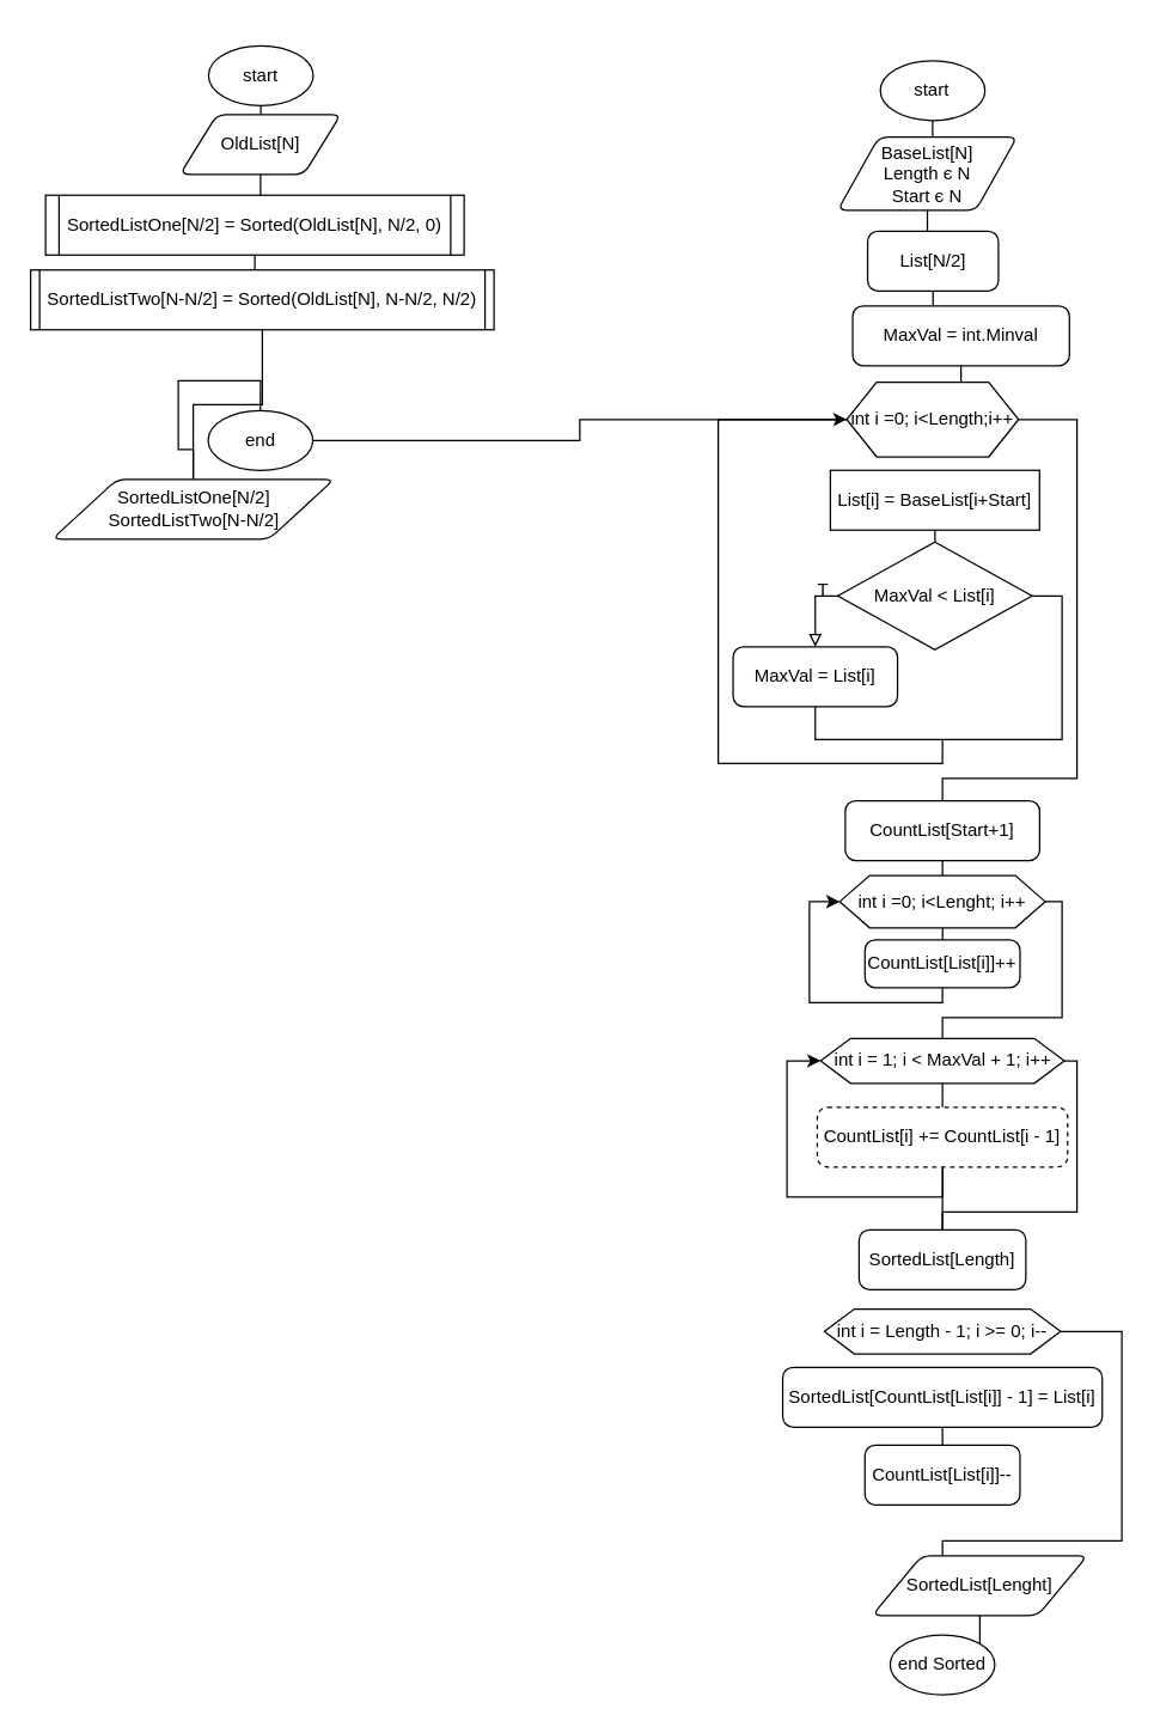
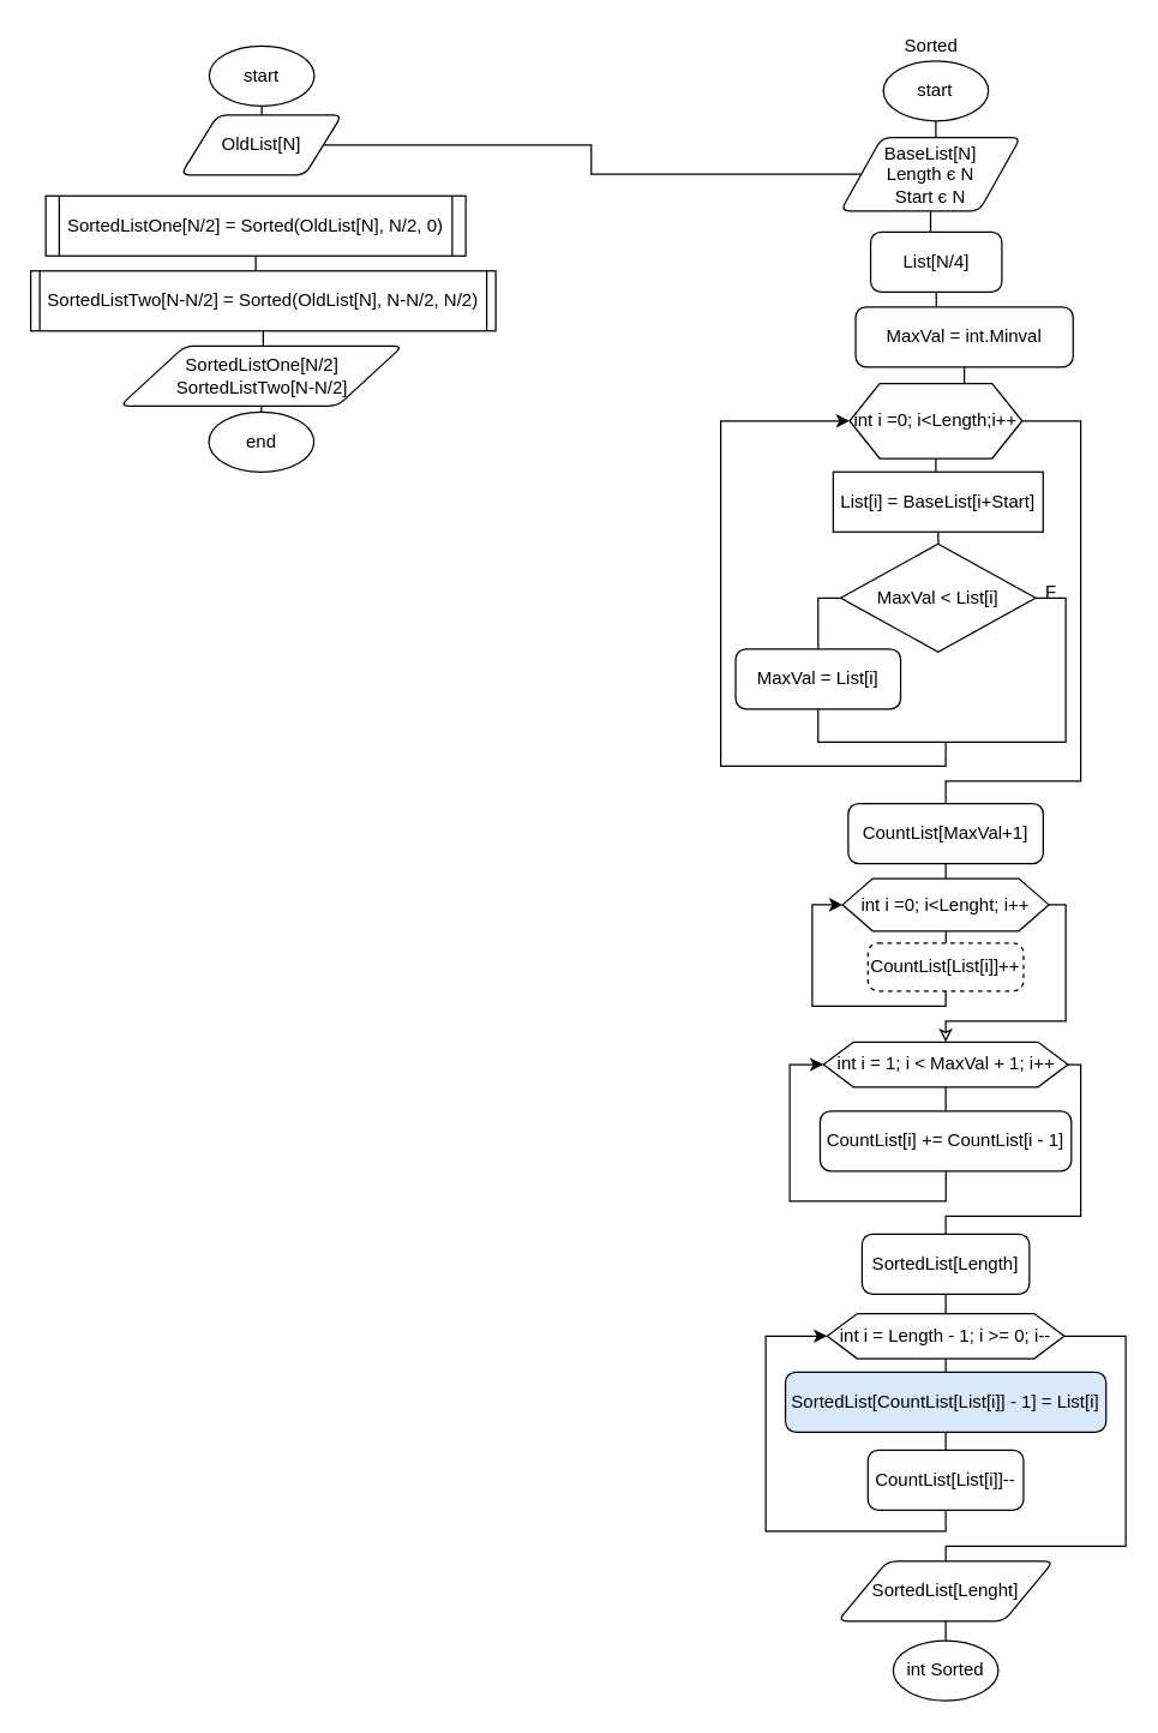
+ <mxCell id="10" value="Sorted" style="text;html=1;align=center;verticalAlign=middle;resizable=0;points=[];autosize=1;strokeColor=none;fillColor=none;" parent="1" vertex="1"><mxGeometry x="594.94" width="50" height="20" as="geometry" y="20" /></mxCell>
- <mxCell id="4" style="edgeStyle=orthogonalEdgeStyle;rounded=0;orthogonalLoop=1;jettySize=auto;html=1;endArrow=none;endFill=0;entryX=0.5;entryY=0;entryDx=0;entryDy=0;" parent="1" source="5" target="7" edge="1"><mxGeometry relative="1" as="geometry"><mxPoint x="173.706" y="130" as="targetPoint" /></mxGeometry></mxCell>
+ <mxCell id="4" style="edgeStyle=orthogonalEdgeStyle;rounded=0;orthogonalLoop=1;jettySize=auto;html=1;endArrow=none;endFill=0;" parent="1" source="5" target="12" edge="1"><mxGeometry relative="1" as="geometry"><mxPoint x="173.706" y="130" as="targetPoint" /></mxGeometry></mxCell>
- <mxCell id="14" value="List[N/2]" style="rounded=1;whiteSpace=wrap;html=1;absoluteArcSize=1;arcSize=14;strokeWidth=1;" parent="1" vertex="1"><mxGeometry x="579.94" y="154" width="87.5" height="40" as="geometry" /></mxCell>
+ <mxCell id="14" value="List[N/4]" style="rounded=1;whiteSpace=wrap;html=1;absoluteArcSize=1;arcSize=14;strokeWidth=1;" parent="1" vertex="1"><mxGeometry x="579.94" y="154" width="87.5" height="40" as="geometry" /></mxCell>
- <mxCell id="17" style="edgeStyle=orthogonalEdgeStyle;rounded=0;orthogonalLoop=1;jettySize=auto;html=1;endArrow=none;endFill=0;" parent="1" source="19" target="57" edge="1"><mxGeometry relative="1" as="geometry" /></mxCell>
+ <mxCell id="17" style="edgeStyle=orthogonalEdgeStyle;rounded=0;orthogonalLoop=1;jettySize=auto;html=1;entryX=0.5;entryY=0;entryDx=0;entryDy=0;endArrow=none;endFill=0;" parent="1" source="19" target="21" edge="1"><mxGeometry relative="1" as="geometry" /></mxCell>
- <mxCell id="56" value="SortedListOne[N/2]&lt;br&gt;SortedListTwo[N-N/2]" style="shape=parallelogram;html=1;strokeWidth=1;perimeter=parallelogramPerimeter;whiteSpace=wrap;rounded=1;arcSize=12;size=0.23;" parent="1" vertex="1"><mxGeometry x="34.5" y="320" width="188.5" height="40" as="geometry" /></mxCell>
+ <mxCell id="56" value="SortedListOne[N/2]&lt;br&gt;SortedListTwo[N-N/2]" style="shape=parallelogram;html=1;strokeWidth=1;perimeter=parallelogramPerimeter;whiteSpace=wrap;rounded=1;arcSize=12;size=0.23;" parent="1" vertex="1"><mxGeometry x="79.5" y="230" width="188.5" height="40" as="geometry" /></mxCell>
- <mxCell id="27" value="T" style="text;html=1;align=center;verticalAlign=middle;resizable=0;points=[];autosize=1;strokeColor=none;fillColor=none;" parent="1" vertex="1"><mxGeometry x="539.94" y="384" width="20" height="20" as="geometry" /></mxCell>
+ <mxCell id="28" value="F" style="text;html=1;align=center;verticalAlign=middle;resizable=0;points=[];autosize=1;strokeColor=none;fillColor=none;" parent="1" vertex="1"><mxGeometry x="689.94" y="384" width="20" height="20" as="geometry" /></mxCell>
- <mxCell id="22" style="edgeStyle=orthogonalEdgeStyle;rounded=0;orthogonalLoop=1;jettySize=auto;html=1;entryX=0.5;entryY=0;entryDx=0;entryDy=0;endArrow=block;endFill=0;" parent="1" source="24" target="26" edge="1"><mxGeometry relative="1" as="geometry"><Array as="points"><mxPoint x="544.94" y="398" /></Array></mxGeometry></mxCell>
+ <mxCell id="22" style="edgeStyle=orthogonalEdgeStyle;rounded=0;orthogonalLoop=1;jettySize=auto;html=1;entryX=0.5;entryY=0;entryDx=0;entryDy=0;endArrow=none;endFill=0;" parent="1" source="24" target="26" edge="1"><mxGeometry relative="1" as="geometry"><Array as="points"><mxPoint x="544.94" y="398" /></Array></mxGeometry></mxCell>
- <mxCell id="30" value="CountList[Start+1]" style="rounded=1;whiteSpace=wrap;html=1;absoluteArcSize=1;arcSize=14;strokeWidth=1;" parent="1" vertex="1"><mxGeometry x="565" y="535" width="130" height="40" as="geometry" /></mxCell>
+ <mxCell id="30" value="CountList[MaxVal+1]" style="rounded=1;whiteSpace=wrap;html=1;absoluteArcSize=1;arcSize=14;strokeWidth=1;" parent="1" vertex="1"><mxGeometry x="565" y="535" width="130" height="40" as="geometry" /></mxCell>
- <mxCell id="35" value="CountList[List[i]]++" style="rounded=1;whiteSpace=wrap;html=1;absoluteArcSize=1;arcSize=14;strokeWidth=1;" parent="1" vertex="1"><mxGeometry x="578.13" y="628" width="103.75" height="32" as="geometry" /></mxCell>
+ <mxCell id="35" value="CountList[List[i]]++" style="rounded=1;whiteSpace=wrap;html=1;absoluteArcSize=1;arcSize=14;strokeWidth=1;dashed=1;" parent="1" vertex="1"><mxGeometry x="578.13" y="628" width="103.75" height="32" as="geometry" /></mxCell>
- <mxCell id="32" style="edgeStyle=orthogonalEdgeStyle;rounded=0;orthogonalLoop=1;jettySize=auto;html=1;endArrow=none;endFill=0;entryX=0.5;entryY=0;entryDx=0;entryDy=0;" parent="1" source="33" target="38" edge="1"><mxGeometry relative="1" as="geometry"><mxPoint x="630" y="700" as="targetPoint" /><Array as="points"><mxPoint x="710" y="603" /><mxPoint x="710" y="680" /><mxPoint x="630" y="680" /></Array></mxGeometry></mxCell>
+ <mxCell id="32" style="edgeStyle=orthogonalEdgeStyle;rounded=0;orthogonalLoop=1;jettySize=auto;html=1;endArrow=classic;endFill=0;entryX=0.5;entryY=0;entryDx=0;entryDy=0;" parent="1" source="33" target="38" edge="1"><mxGeometry relative="1" as="geometry"><mxPoint x="630" y="700" as="targetPoint" /><Array as="points"><mxPoint x="710" y="603" /><mxPoint x="710" y="680" /><mxPoint x="630" y="680" /></Array></mxGeometry></mxCell>
- <mxCell id="40" value="CountList[i] += CountList[i - 1]" style="rounded=1;whiteSpace=wrap;html=1;absoluteArcSize=1;arcSize=14;strokeWidth=1;dashed=1;" parent="1" vertex="1"><mxGeometry x="546.25" y="740" width="167.5" height="40" as="geometry" /></mxCell>
+ <mxCell id="40" value="CountList[i] += CountList[i - 1]" style="rounded=1;whiteSpace=wrap;html=1;absoluteArcSize=1;arcSize=14;strokeWidth=1;" parent="1" vertex="1"><mxGeometry x="546.25" y="740" width="167.5" height="40" as="geometry" /></mxCell>
- <mxCell id="41" style="edgeStyle=orthogonalEdgeStyle;rounded=0;orthogonalLoop=1;jettySize=auto;html=1;endArrow=none;endFill=0;" parent="1" source="42" target="40" edge="1"><mxGeometry relative="1" as="geometry" /></mxCell>
+ <mxCell id="41" style="edgeStyle=orthogonalEdgeStyle;rounded=0;orthogonalLoop=1;jettySize=auto;html=1;entryX=0.5;entryY=0;entryDx=0;entryDy=0;endArrow=none;endFill=0;" parent="1" source="42" target="45" edge="1"><mxGeometry relative="1" as="geometry" /></mxCell>
+ <mxCell id="43" style="edgeStyle=orthogonalEdgeStyle;rounded=0;orthogonalLoop=1;jettySize=auto;html=1;entryX=0.5;entryY=0;entryDx=0;entryDy=0;endArrow=none;endFill=0;" parent="1" source="45" target="47" edge="1"><mxGeometry relative="1" as="geometry" /></mxCell>
- <mxCell id="47" value="SortedList[CountList[List[i]] - 1] = List[i]" style="rounded=1;whiteSpace=wrap;html=1;absoluteArcSize=1;arcSize=14;strokeWidth=1;" parent="1" vertex="1"><mxGeometry x="523.13" y="914" width="213.75" height="40" as="geometry" /></mxCell>
+ <mxCell id="47" value="SortedList[CountList[List[i]] - 1] = List[i]" style="rounded=1;whiteSpace=wrap;html=1;absoluteArcSize=1;arcSize=14;strokeWidth=1;fillColor=#dae8fc;" parent="1" vertex="1"><mxGeometry x="523.13" y="914" width="213.75" height="40" as="geometry" /></mxCell>
+ <mxCell id="48" style="edgeStyle=orthogonalEdgeStyle;rounded=0;orthogonalLoop=1;jettySize=auto;html=1;entryX=0;entryY=0.5;entryDx=0;entryDy=0;endArrow=classic;endFill=1;" parent="1" source="49" target="45" edge="1"><mxGeometry relative="1" as="geometry"><Array as="points"><mxPoint x="630" y="1020" /><mxPoint x="510" y="1020" /><mxPoint x="510" y="890" /></Array></mxGeometry></mxCell>
- <mxCell id="51" value="SortedList[Lenght]" style="shape=parallelogram;html=1;strokeWidth=1;perimeter=parallelogramPerimeter;whiteSpace=wrap;rounded=1;arcSize=12;size=0.23;" parent="1" vertex="1"><mxGeometry x="583.13" y="1040" width="143.75" height="40" as="geometry" /></mxCell>
+ <mxCell id="51" value="SortedList[Lenght]" style="shape=parallelogram;html=1;strokeWidth=1;perimeter=parallelogramPerimeter;whiteSpace=wrap;rounded=1;arcSize=12;size=0.23;" parent="1" vertex="1"><mxGeometry x="558.13" y="1040" width="143.75" height="40" as="geometry" /></mxCell>
- <mxCell id="52" value="end Sorted" style="strokeWidth=1;html=1;shape=mxgraph.flowchart.start_1;whiteSpace=wrap;" parent="1" vertex="1"><mxGeometry x="595" y="1093" width="70" height="40" as="geometry" /></mxCell>
+ <mxCell id="52" value="int Sorted" style="strokeWidth=1;html=1;shape=mxgraph.flowchart.start_1;whiteSpace=wrap;" parent="1" vertex="1"><mxGeometry x="595" y="1093" width="70" height="40" as="geometry" /></mxCell>
